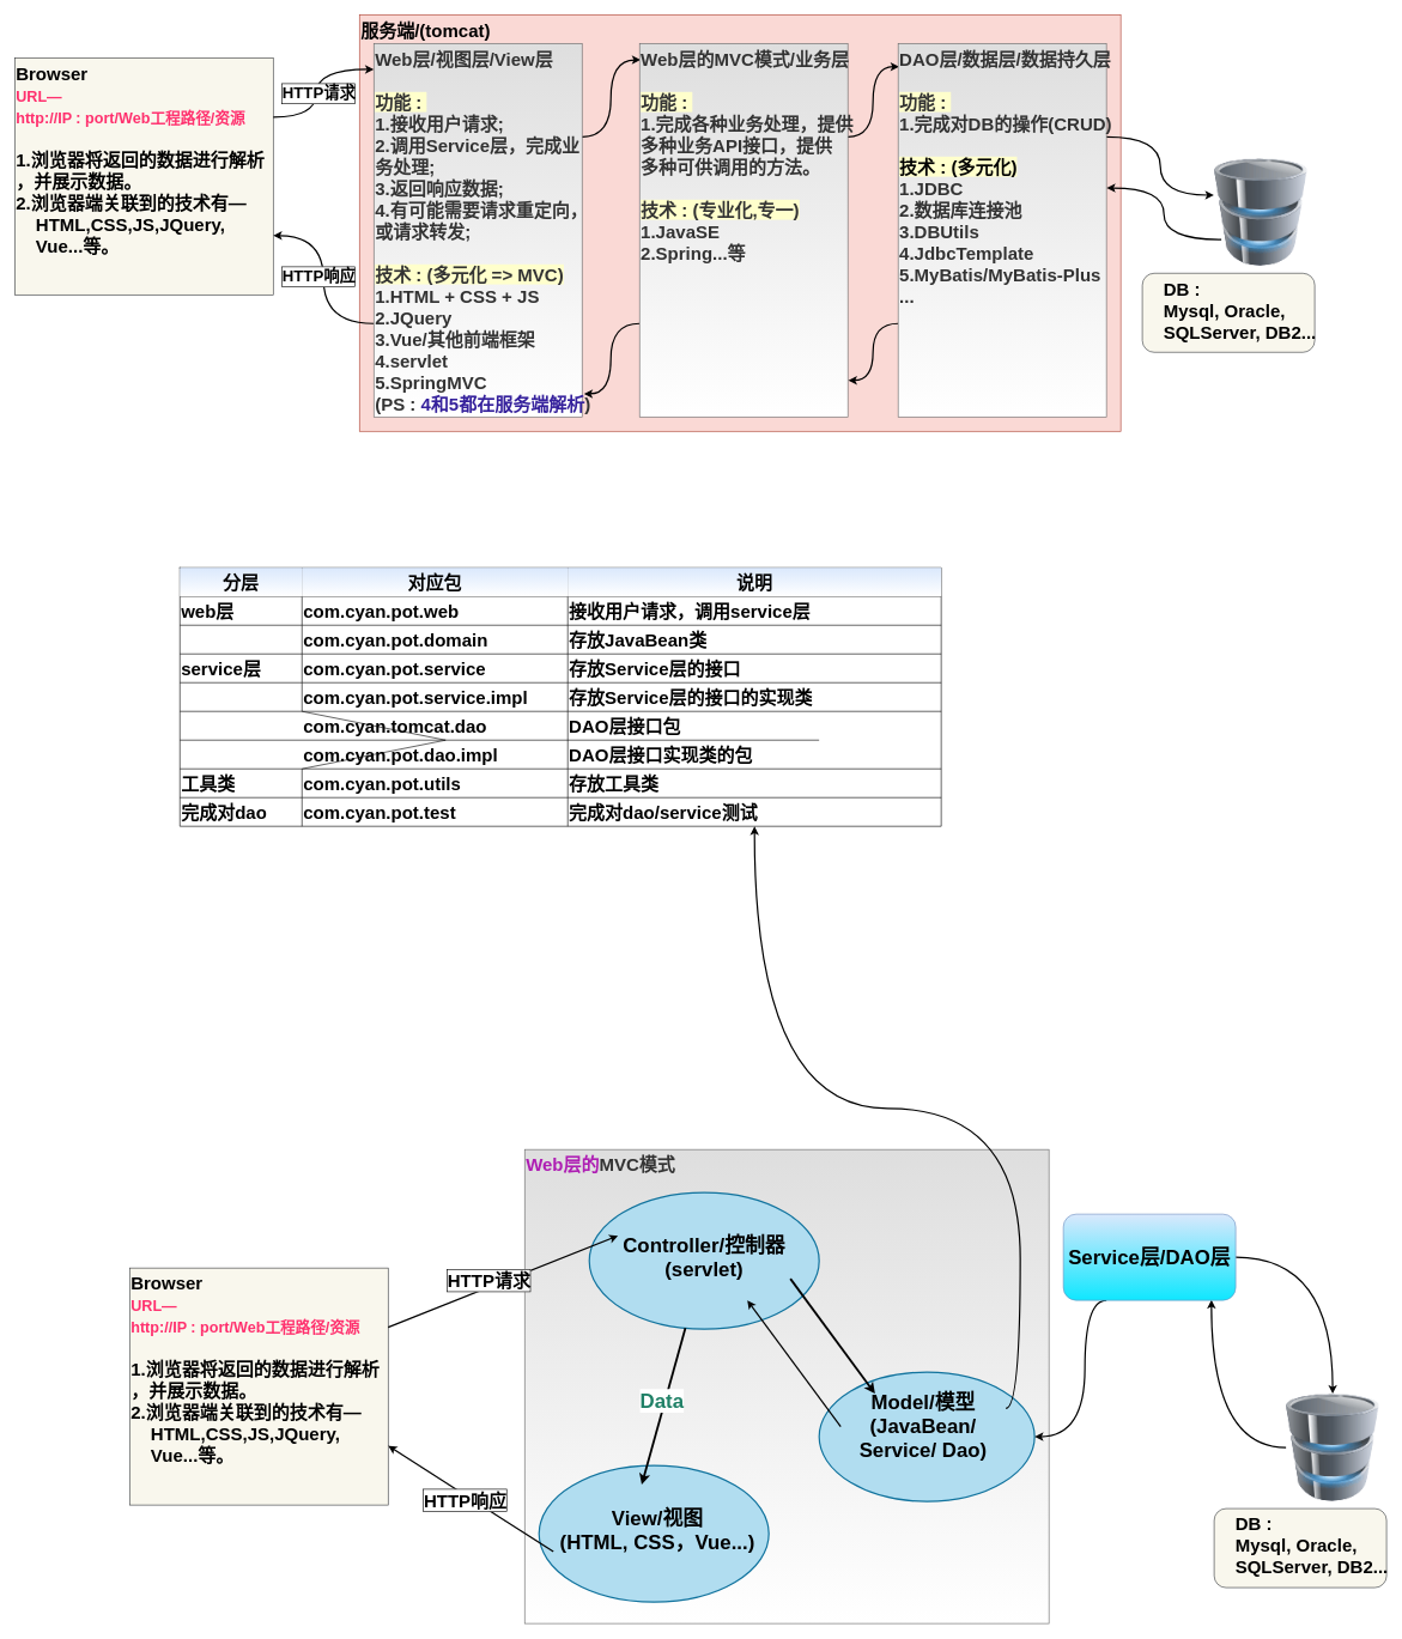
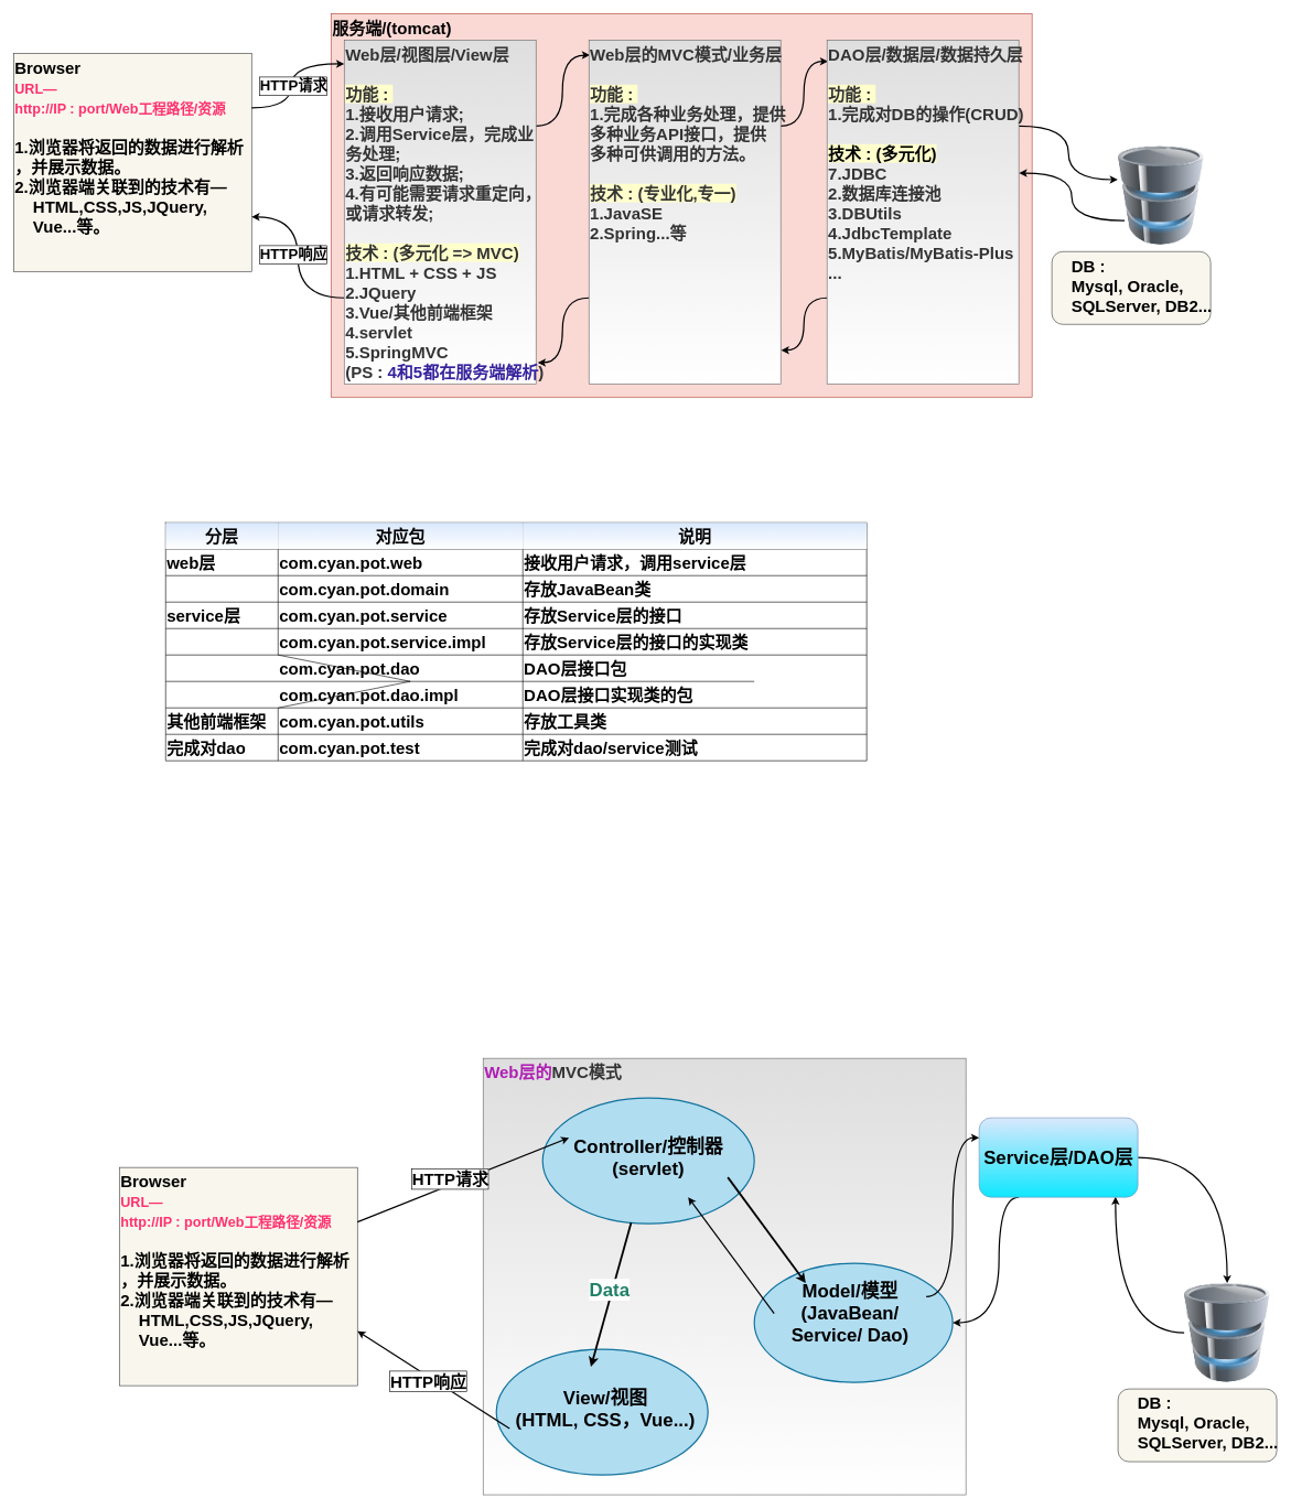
- <mxCell id="13" value="DAO层/数据层/数据持久层&lt;br style=&quot;font-size: 25px;&quot;&gt;&lt;br style=&quot;font-size: 25px;&quot;&gt;&lt;span style=&quot;background-color: rgb(255, 255, 204); font-size: 25px;&quot;&gt;功能 :&amp;nbsp;&lt;/span&gt;&lt;br style=&quot;font-size: 25px;&quot;&gt;1.完成对DB的操作(CRUD)&lt;br style=&quot;font-size: 25px;&quot;&gt;&lt;br style=&quot;font-size: 25px;&quot;&gt;&lt;font color=&quot;#000000&quot; style=&quot;background-color: rgb(255, 255, 204); font-size: 25px;&quot;&gt;技术 : (多元化)&lt;/font&gt;&lt;br style=&quot;font-size: 25px;&quot;&gt;1.JDBC&lt;br style=&quot;font-size: 25px;&quot;&gt;2.数据库连接池&lt;br style=&quot;font-size: 25px;&quot;&gt;3.DBUtils&lt;br style=&quot;font-size: 25px;&quot;&gt;4.JdbcTemplate&lt;br style=&quot;font-size: 25px;&quot;&gt;5.MyBatis/MyBatis-Plus&lt;br style=&quot;font-size: 25px;&quot;&gt;..." style="text;html=1;fontSize=25;fontStyle=1;verticalAlign=top;align=left;rounded=0;strokeColor=#666666;fontColor=#333333;fillColor=#DEDEDE;gradientColor=#FFFFFF;" parent="1" vertex="1"><mxGeometry x="1250" y="60" width="290" height="520" as="geometry" /></mxCell>
+ <mxCell id="13" value="DAO层/数据层/数据持久层&lt;br style=&quot;font-size: 25px;&quot;&gt;&lt;br style=&quot;font-size: 25px;&quot;&gt;&lt;span style=&quot;background-color: rgb(255, 255, 204); font-size: 25px;&quot;&gt;功能 :&amp;nbsp;&lt;/span&gt;&lt;br style=&quot;font-size: 25px;&quot;&gt;1.完成对DB的操作(CRUD)&lt;br style=&quot;font-size: 25px;&quot;&gt;&lt;br style=&quot;font-size: 25px;&quot;&gt;&lt;font color=&quot;#000000&quot; style=&quot;background-color: rgb(255, 255, 204); font-size: 25px;&quot;&gt;技术 : (多元化)&lt;/font&gt;&lt;br style=&quot;font-size: 25px;&quot;&gt;7.JDBC&lt;br style=&quot;font-size: 25px;&quot;&gt;2.数据库连接池&lt;br style=&quot;font-size: 25px;&quot;&gt;3.DBUtils&lt;br style=&quot;font-size: 25px;&quot;&gt;4.JdbcTemplate&lt;br style=&quot;font-size: 25px;&quot;&gt;5.MyBatis/MyBatis-Plus&lt;br style=&quot;font-size: 25px;&quot;&gt;..." style="text;html=1;fontSize=25;fontStyle=1;verticalAlign=top;align=left;rounded=0;strokeColor=#666666;fontColor=#333333;fillColor=#DEDEDE;gradientColor=#FFFFFF;" parent="1" vertex="1"><mxGeometry x="1250" y="60" width="290" height="520" as="geometry" /></mxCell>
- <mxCell id="41" value="com.cyan.tomcat.dao" style="shape=partialRectangle;html=1;whiteSpace=wrap;connectable=0;overflow=hidden;fillColor=none;top=0;left=0;bottom=0;right=0;fontSize=25;fontStyle=1;align=left;" parent="40" vertex="1"><mxGeometry x="170" width="370" height="40" as="geometry" /></mxCell>
+ <mxCell id="41" value="com.cyan.pot.dao" style="shape=partialRectangle;html=1;whiteSpace=wrap;connectable=0;overflow=hidden;fillColor=none;top=0;left=0;bottom=0;right=0;fontSize=25;fontStyle=1;align=left;" parent="40" vertex="1"><mxGeometry x="170" width="370" height="40" as="geometry" /></mxCell>
- <mxCell id="48" value="工具类" style="shape=partialRectangle;html=1;whiteSpace=wrap;connectable=0;overflow=hidden;fillColor=none;top=0;left=0;bottom=0;right=0;fontSize=25;fontStyle=1;align=left;" parent="47" vertex="1"><mxGeometry width="170" height="40" as="geometry" /></mxCell>
+ <mxCell id="48" value="其他前端框架" style="shape=partialRectangle;html=1;whiteSpace=wrap;connectable=0;overflow=hidden;fillColor=none;top=0;left=0;bottom=0;right=0;fontSize=25;fontStyle=1;align=left;" parent="47" vertex="1"><mxGeometry width="170" height="40" as="geometry" /></mxCell>
- <mxCell id="71" style="edgeStyle=orthogonalEdgeStyle;curved=1;rounded=0;orthogonalLoop=1;jettySize=auto;html=1;exitX=1;exitY=0.25;exitDx=0;exitDy=0;strokeWidth=2;fontSize=28;align=left;" parent="1" source="65" target="54" edge="1"><mxGeometry relative="1" as="geometry" /></mxCell>
+ <mxCell id="71" style="edgeStyle=orthogonalEdgeStyle;curved=1;rounded=0;orthogonalLoop=1;jettySize=auto;html=1;exitX=1;exitY=0.25;exitDx=0;exitDy=0;entryX=0;entryY=0.25;entryDx=0;entryDy=0;strokeWidth=2;fontSize=28;align=left;" parent="1" source="65" target="70" edge="1"><mxGeometry relative="1" as="geometry" /></mxCell>
